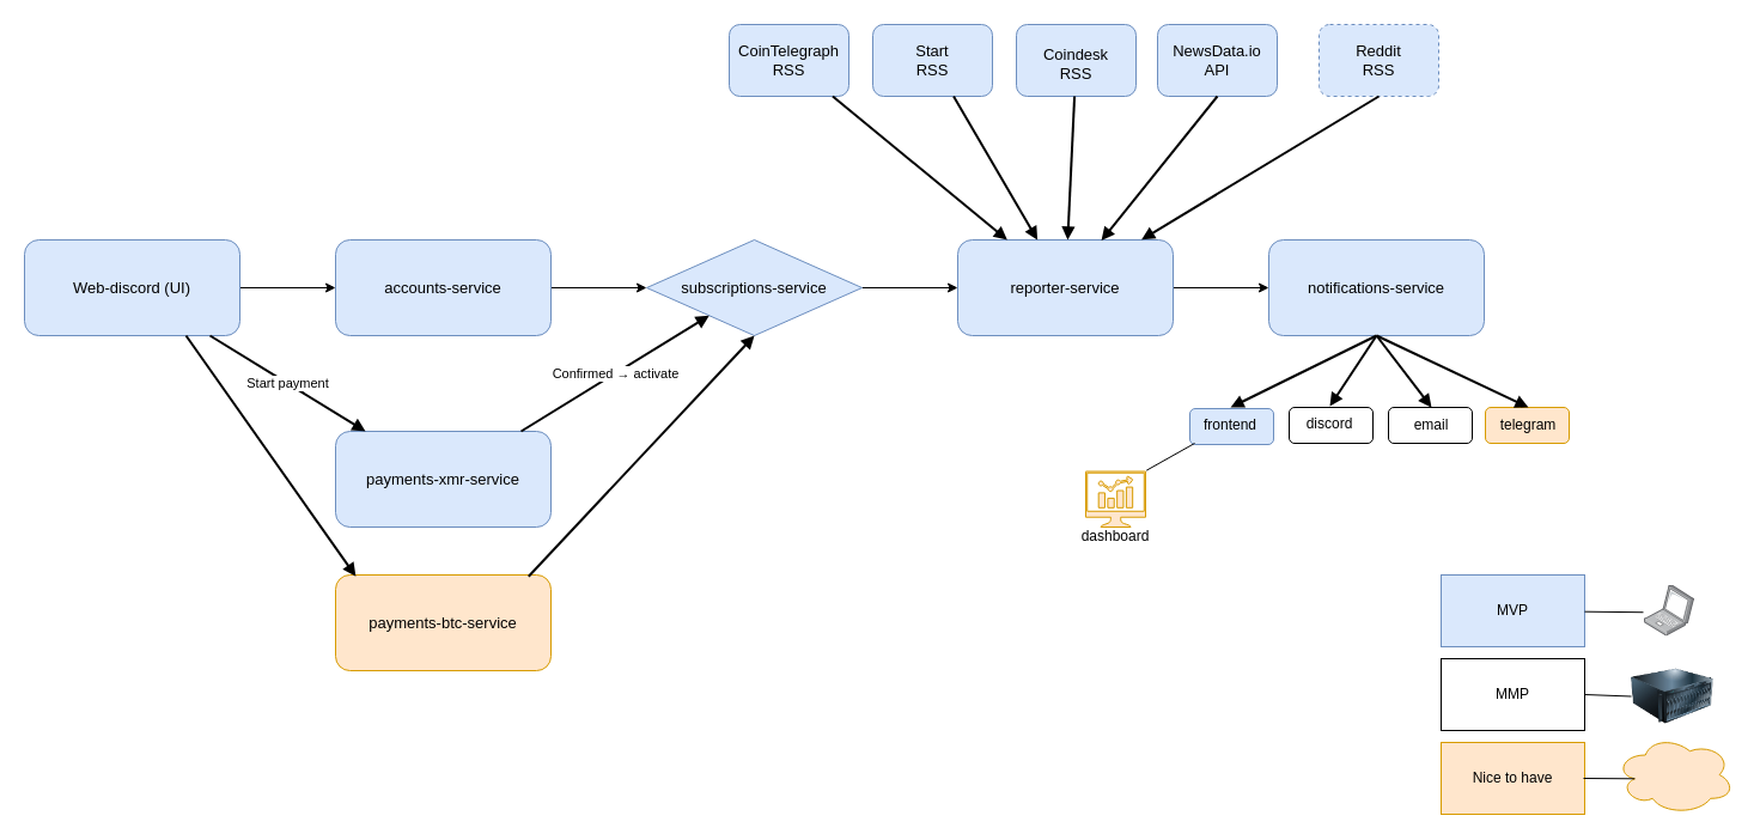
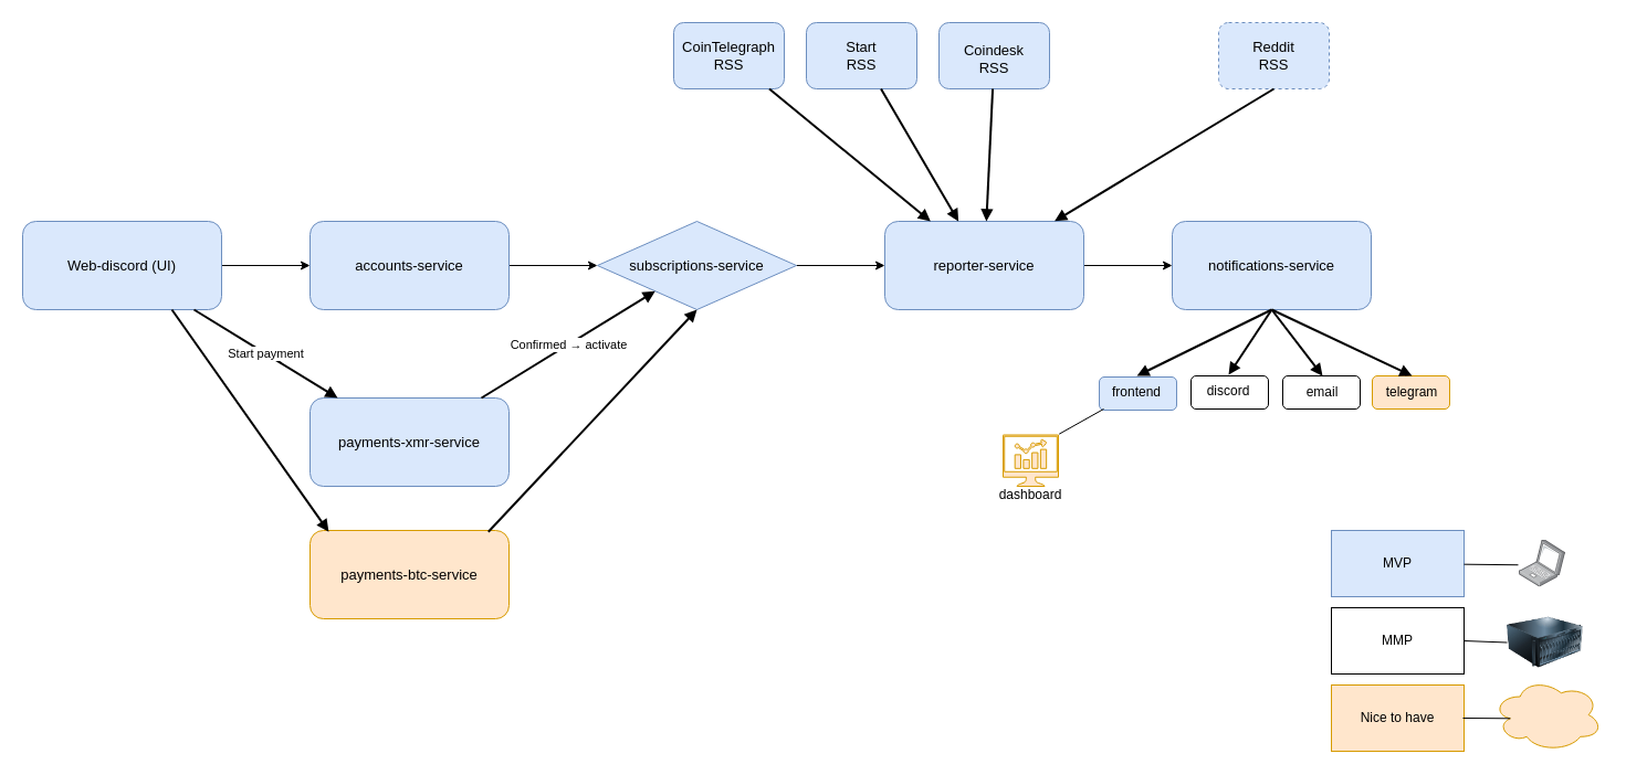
- <mxCell id="20" value="NewsData.io&lt;br&gt;API" style="rounded=1;whiteSpace=wrap;html=1;fontSize=13;fillColor=#dae8fc;strokeColor=#6c8ebf;" parent="1" vertex="1"><mxGeometry x="967" y="20" width="100" height="60" as="geometry" /></mxCell>
- <mxCell id="21" value="" style="endArrow=block;html=1;strokeWidth=2;strokeColor=#000000;fontSize=11;entryX=0.667;entryY=0.007;entryDx=0;entryDy=0;exitX=0.5;exitY=1;exitDx=0;exitDy=0;entryPerimeter=0;" parent="1" source="20" target="10" edge="1"><mxGeometry as="geometry"><mxPoint x="1060" y="130" as="sourcePoint" /><mxPoint x="1020" y="200" as="targetPoint" /></mxGeometry></mxCell>
